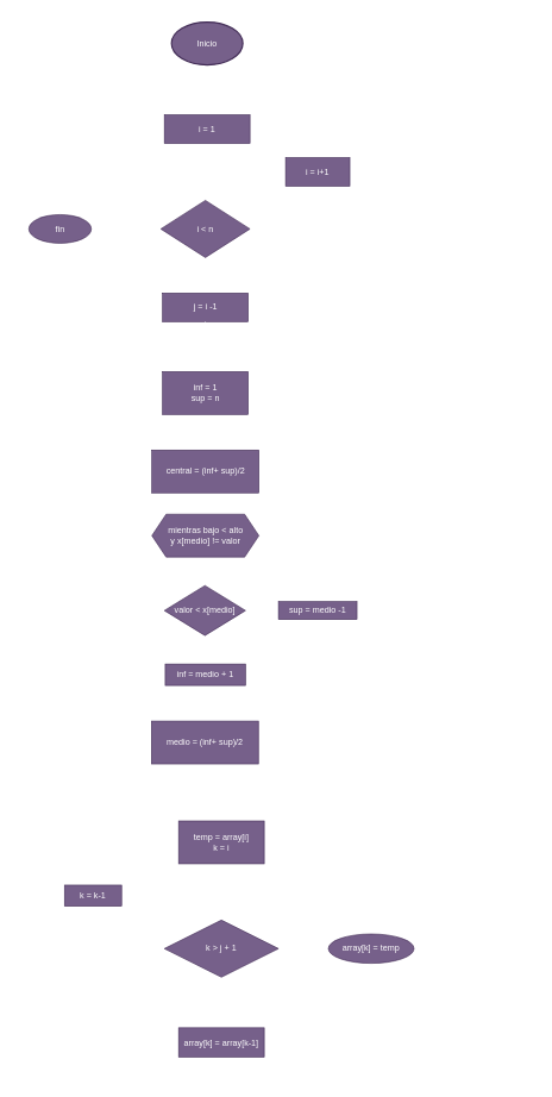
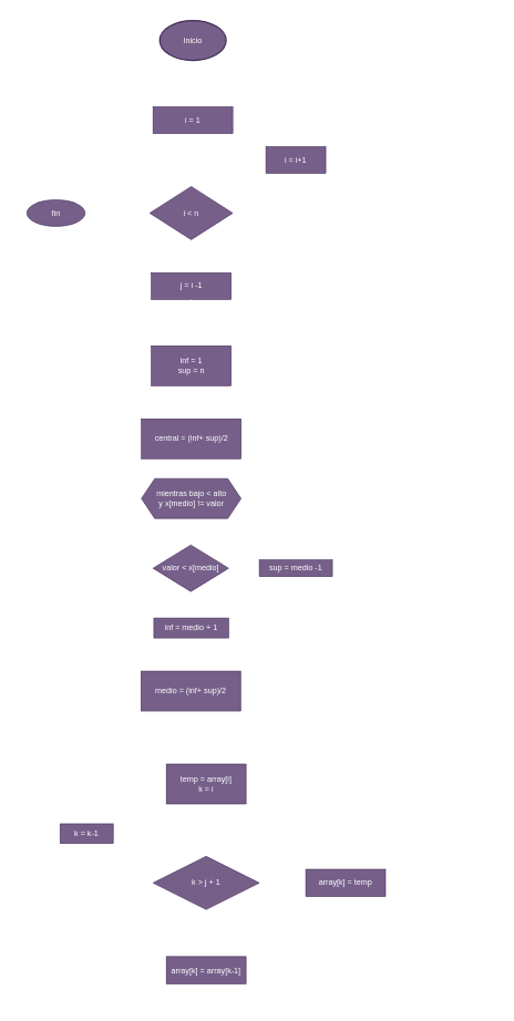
- <mxCell id="48" value="array[k] = temp" style="ellipse;whiteSpace=wrap;html=1;strokeColor=#432D57;strokeWidth=1;fontSize=12;fillColor=#76608a;fontColor=#ffffff;" vertex="1" parent="1"><mxGeometry x="460" y="1308.5" width="120" height="41" as="geometry" /></mxCell>
+ <mxCell id="48" value="array[k] = temp" style="rounded=0;whiteSpace=wrap;html=1;strokeColor=#432D57;strokeWidth=1;fontSize=12;fillColor=#76608a;fontColor=#ffffff;" vertex="1" parent="1"><mxGeometry x="460" y="1308.5" width="120" height="41" as="geometry" /></mxCell>
